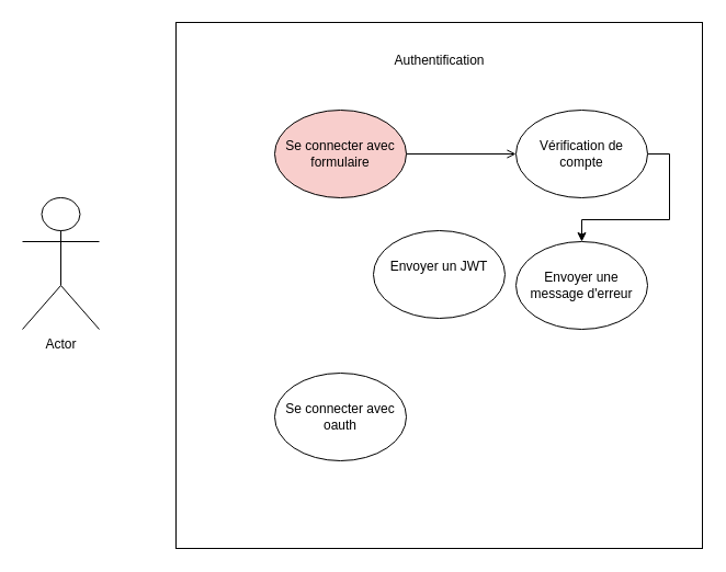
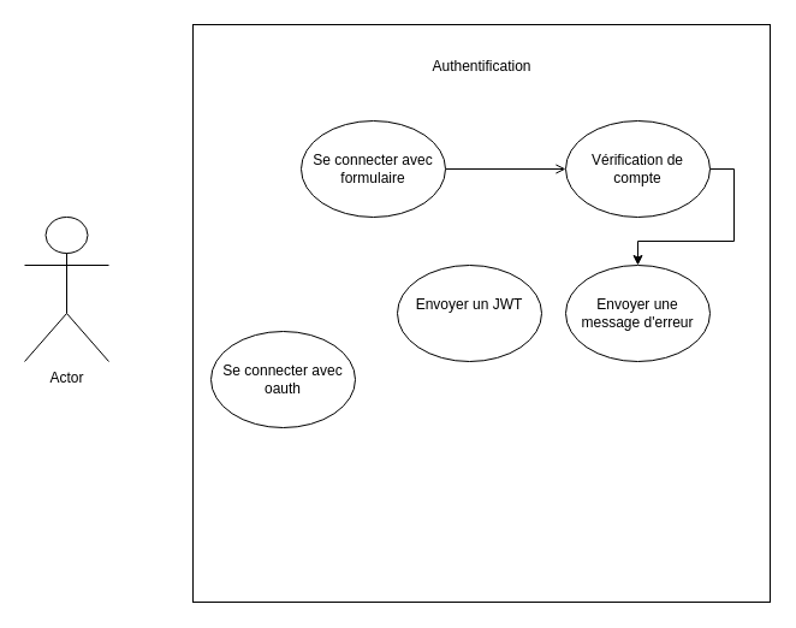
- <mxCell id="6" value="Se connecter avec formulaire" style="ellipse;whiteSpace=wrap;html=1;fillColor=#f8cecc;" vertex="1" parent="1"><mxGeometry x="250" y="100" width="120" height="80" as="geometry" /></mxCell>
+ <mxCell id="6" value="Se connecter avec formulaire" style="ellipse;whiteSpace=wrap;html=1;" vertex="1" parent="1"><mxGeometry x="250" y="100" width="120" height="80" as="geometry" /></mxCell>
- <mxCell id="10" value="Envoyer un JWT&lt;div&gt;&lt;br&gt;&lt;/div&gt;" style="ellipse;whiteSpace=wrap;html=1;" vertex="1" parent="1"><mxGeometry x="340" y="210" width="120" height="80" as="geometry" /></mxCell>
+ <mxCell id="10" value="Envoyer un JWT&lt;div&gt;&lt;br&gt;&lt;/div&gt;" style="ellipse;whiteSpace=wrap;html=1;" vertex="1" parent="1"><mxGeometry x="330" y="220" width="120" height="80" as="geometry" /></mxCell>
- <mxCell id="11" value="Se connecter avec oauth" style="ellipse;whiteSpace=wrap;html=1;" vertex="1" parent="1"><mxGeometry x="250" y="340" width="120" height="80" as="geometry" /></mxCell>
+ <mxCell id="11" value="Se connecter avec oauth" style="ellipse;whiteSpace=wrap;html=1;" vertex="1" parent="1"><mxGeometry x="175" y="275" width="120" height="80" as="geometry" /></mxCell>
